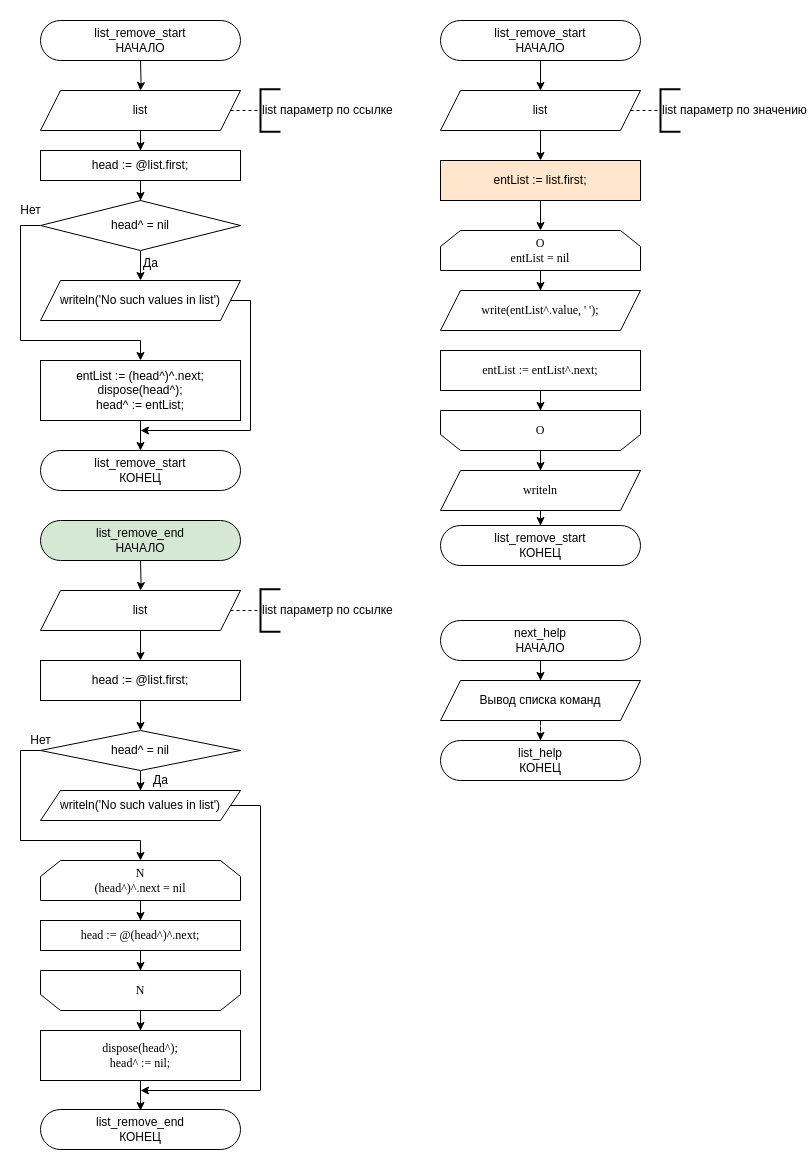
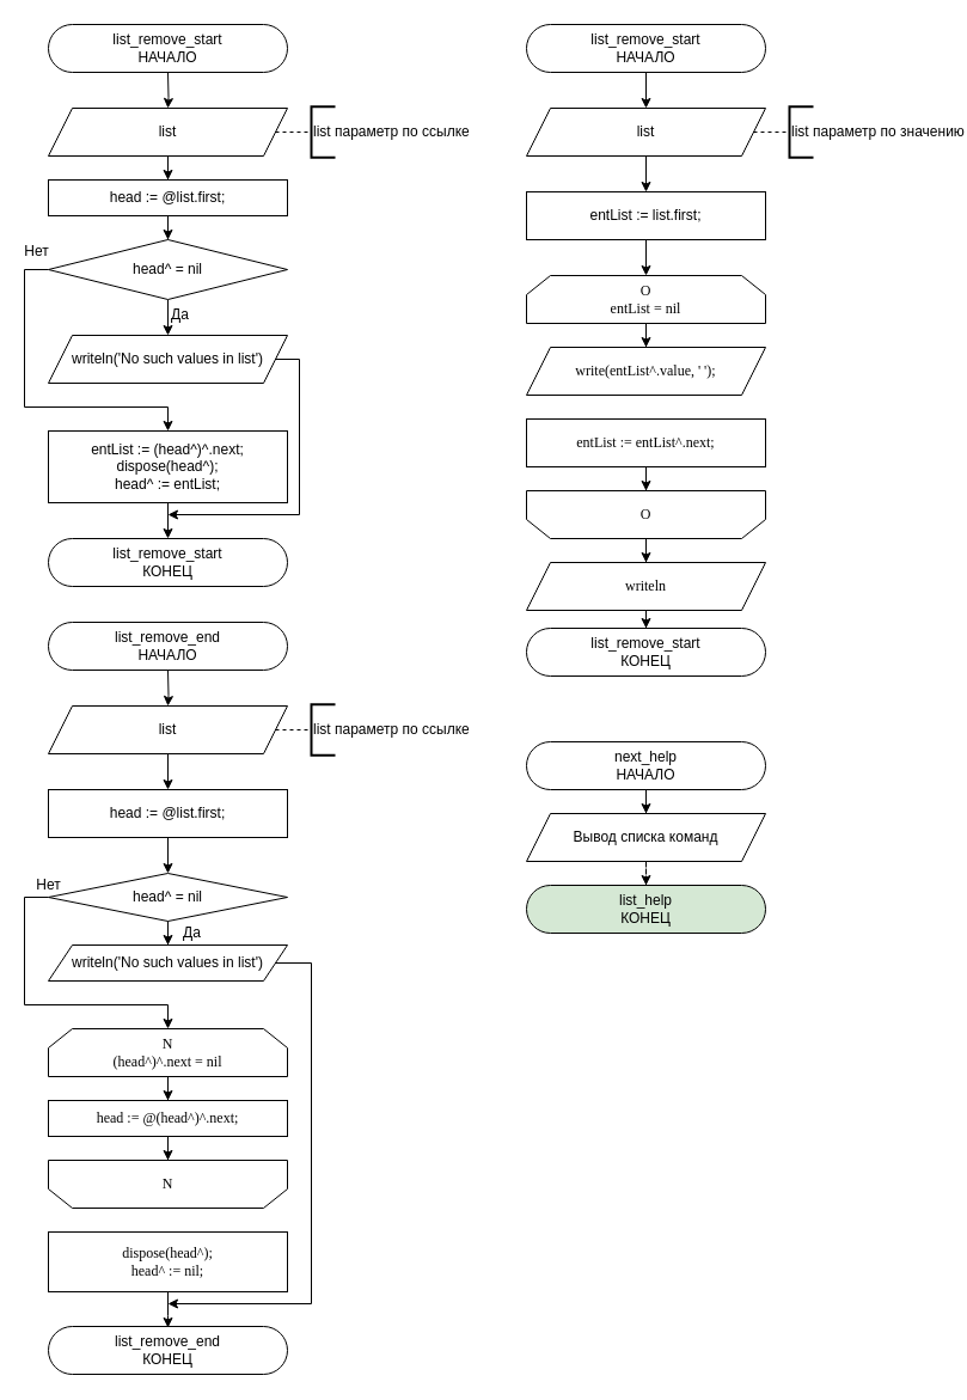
- <mxCell id="47" value="entList := list.first;" style="whiteSpace=wrap;html=1;fontSize=12;fillColor=#ffe6cc;" vertex="1" parent="1"><mxGeometry x="440" y="160" width="200" height="40" as="geometry" /></mxCell>
+ <mxCell id="47" value="entList := list.first;" style="whiteSpace=wrap;html=1;fontSize=12;" vertex="1" parent="1"><mxGeometry x="440" y="160" width="200" height="40" as="geometry" /></mxCell>
- <mxCell id="18" value="list_remove_end&lt;br style=&quot;font-size: 12px;&quot;&gt;НАЧАЛО" style="rounded=1;whiteSpace=wrap;html=1;arcSize=50;strokeWidth=1;fontSize=12;fillColor=#d5e8d4;" vertex="1" parent="1"><mxGeometry x="40" y="520" width="200" height="40" as="geometry" /></mxCell>
+ <mxCell id="18" value="list_remove_end&lt;br style=&quot;font-size: 12px;&quot;&gt;НАЧАЛО" style="rounded=1;whiteSpace=wrap;html=1;arcSize=50;strokeWidth=1;fontSize=12;" vertex="1" parent="1"><mxGeometry x="40" y="520" width="200" height="40" as="geometry" /></mxCell>
- <mxCell id="62" value="list_help&lt;br style=&quot;font-size: 12px&quot;&gt;КОНЕЦ" style="rounded=1;whiteSpace=wrap;html=1;arcSize=50;strokeWidth=1;fontSize=12;" vertex="1" parent="1"><mxGeometry x="440" y="740" width="200" height="40" as="geometry" /></mxCell>
+ <mxCell id="62" value="list_help&lt;br style=&quot;font-size: 12px&quot;&gt;КОНЕЦ" style="rounded=1;whiteSpace=wrap;html=1;arcSize=50;strokeWidth=1;fontSize=12;fillColor=#d5e8d4;" vertex="1" parent="1"><mxGeometry x="440" y="740" width="200" height="40" as="geometry" /></mxCell>
- <mxCell id="35" value="" style="edgeStyle=orthogonalEdgeStyle;rounded=0;orthogonalLoop=1;jettySize=auto;html=1;fontSize=12;" edge="1" parent="1" source="36" target="38"><mxGeometry relative="1" as="geometry" /></mxCell>
